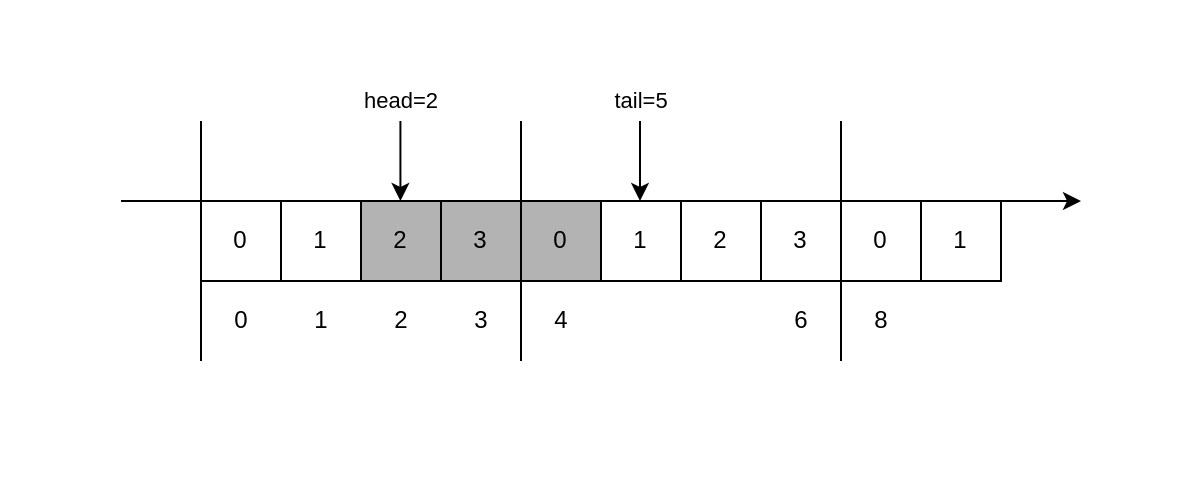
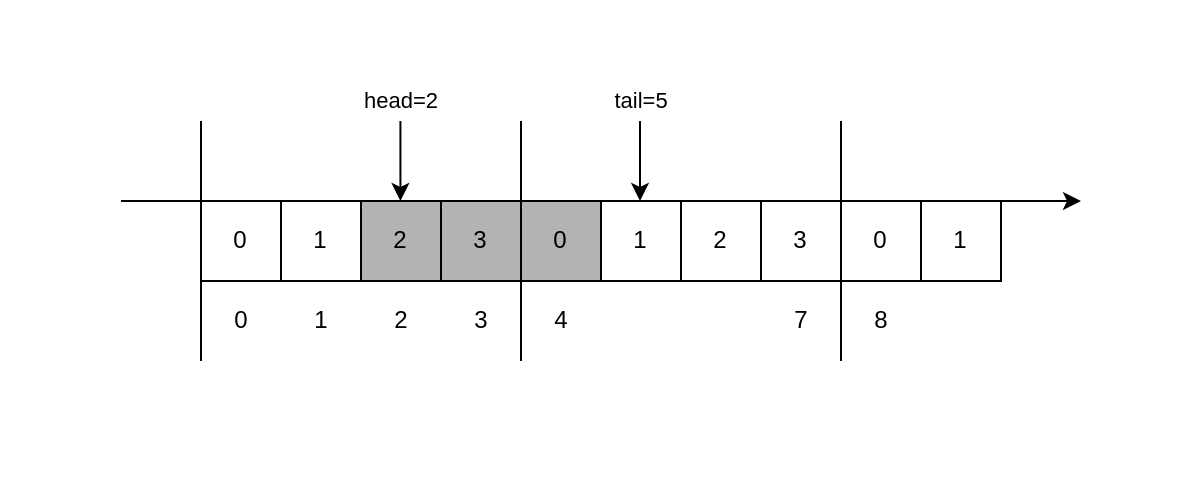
- <mxCell id="24" value="6" style="text;html=1;align=center;verticalAlign=middle;resizable=0;points=[];autosize=1;" parent="1" vertex="1"><mxGeometry x="390" y="150" width="20" height="20" as="geometry" /></mxCell>
+ <mxCell id="24" value="7" style="text;html=1;align=center;verticalAlign=middle;resizable=0;points=[];autosize=1;" parent="1" vertex="1"><mxGeometry x="390" y="150" width="20" height="20" as="geometry" /></mxCell>
